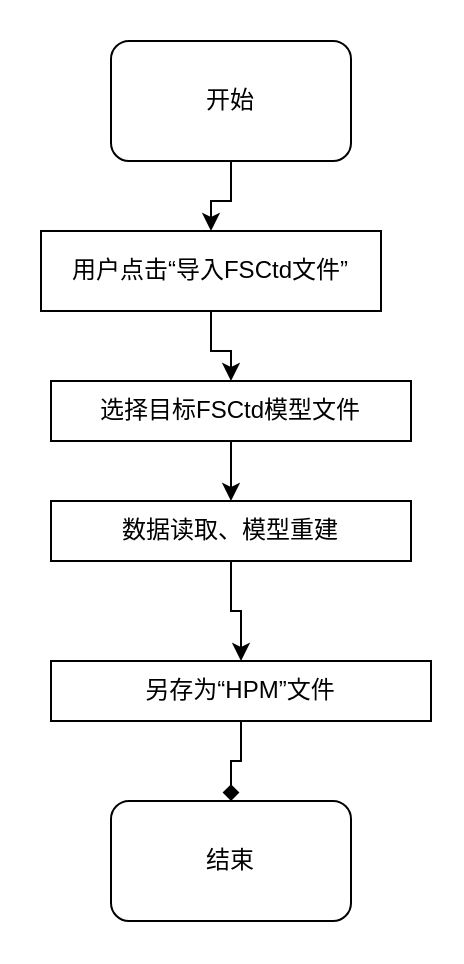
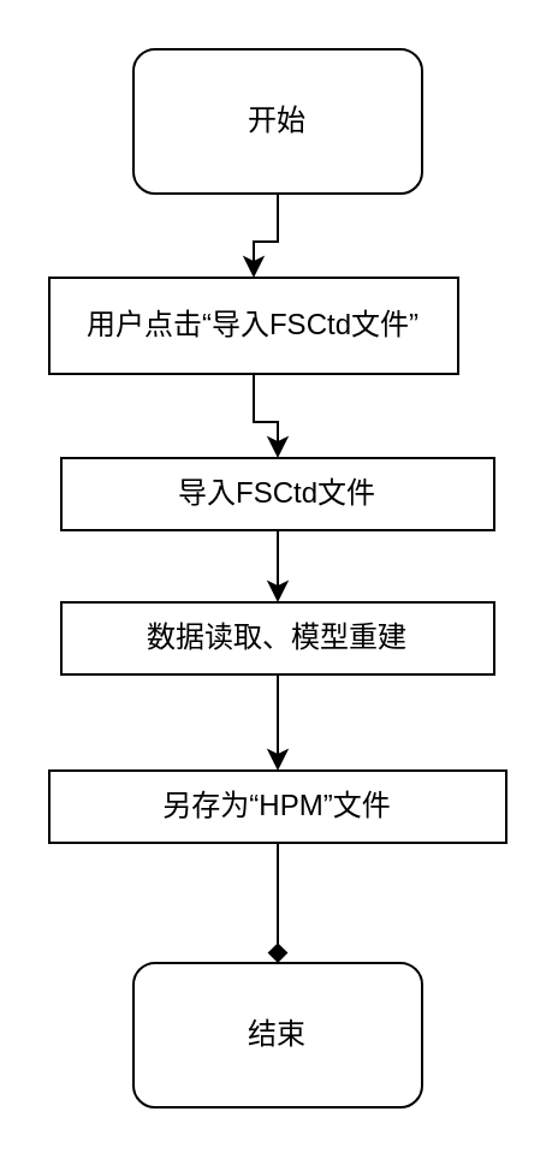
- <mxCell id="7" value="选择目标FSCtd模型文件" style="rounded=0;whiteSpace=wrap;html=1;" vertex="1" parent="1"><mxGeometry x="25" y="190" width="180" height="30" as="geometry" /></mxCell>
+ <mxCell id="7" value="导入FSCtd文件" style="rounded=0;whiteSpace=wrap;html=1;" vertex="1" parent="1"><mxGeometry x="25" y="190" width="180" height="30" as="geometry" /></mxCell>
- <mxCell id="11" value="另存为“HPM”文件" style="rounded=0;whiteSpace=wrap;html=1;" vertex="1" parent="1"><mxGeometry x="25" y="330" width="190" height="30" as="geometry" /></mxCell>
+ <mxCell id="11" value="另存为“HPM”文件" style="rounded=0;whiteSpace=wrap;html=1;" vertex="1" parent="1"><mxGeometry x="20" y="320" width="190" height="30" as="geometry" /></mxCell>
